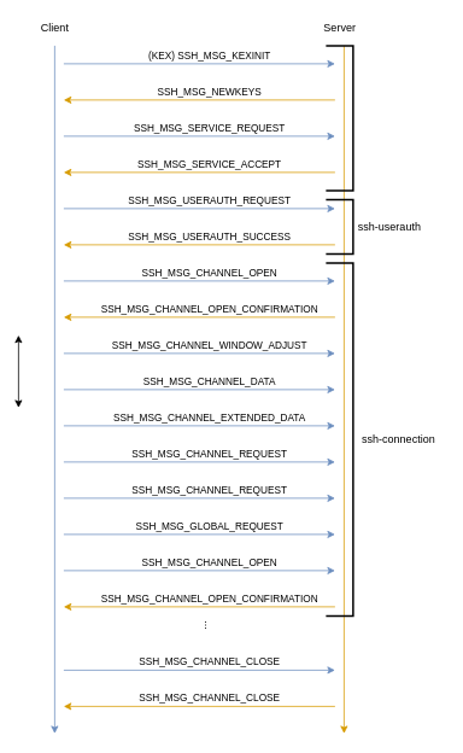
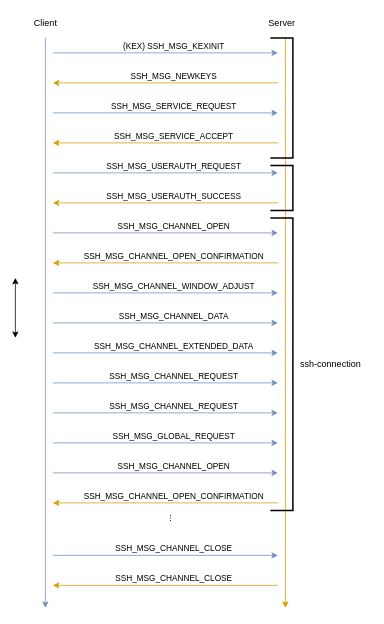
- <mxCell id="51" value="ssh-userauth" style="text;html=1;align=center;verticalAlign=middle;resizable=0;points=[];autosize=1;strokeColor=none;fillColor=none;" vertex="1" parent="49"><mxGeometry x="30" y="20.003" width="80" height="20" as="geometry" /></mxCell>
